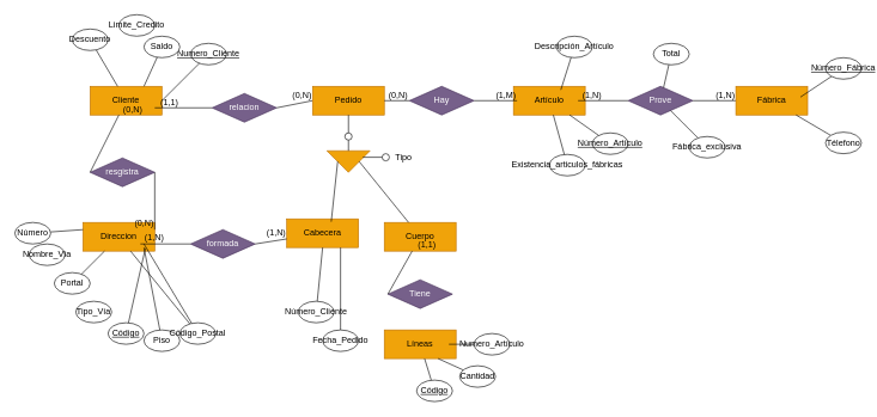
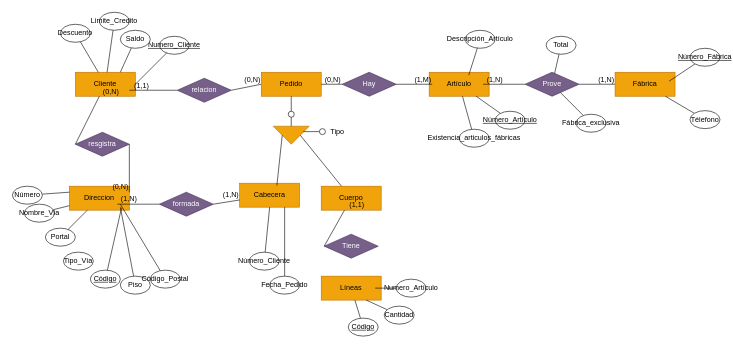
+ <mxCell id="14" value="" style="endArrow=none;html=1;rounded=0;" edge="1" target="15" parent="1" source="2"><mxGeometry relative="1" as="geometry"><mxPoint x="115" y="75" as="sourcePoint" /><mxPoint x="175" y="75" as="targetPoint" /></mxGeometry></mxCell>
- <mxCell id="23" value="" style="endArrow=none;html=1;rounded=0;" edge="1" target="30" parent="1" source="4"><mxGeometry relative="1" as="geometry"><mxPoint x="5" y="355" as="sourcePoint" /><mxPoint x="65" y="355" as="targetPoint" /></mxGeometry></mxCell>
+ <mxCell id="23" value="" style="endArrow=none;html=1;rounded=0;" edge="1" target="24" parent="1" source="4"><mxGeometry relative="1" as="geometry"><mxPoint x="5" y="355" as="sourcePoint" /><mxPoint x="65" y="355" as="targetPoint" /></mxGeometry></mxCell>
